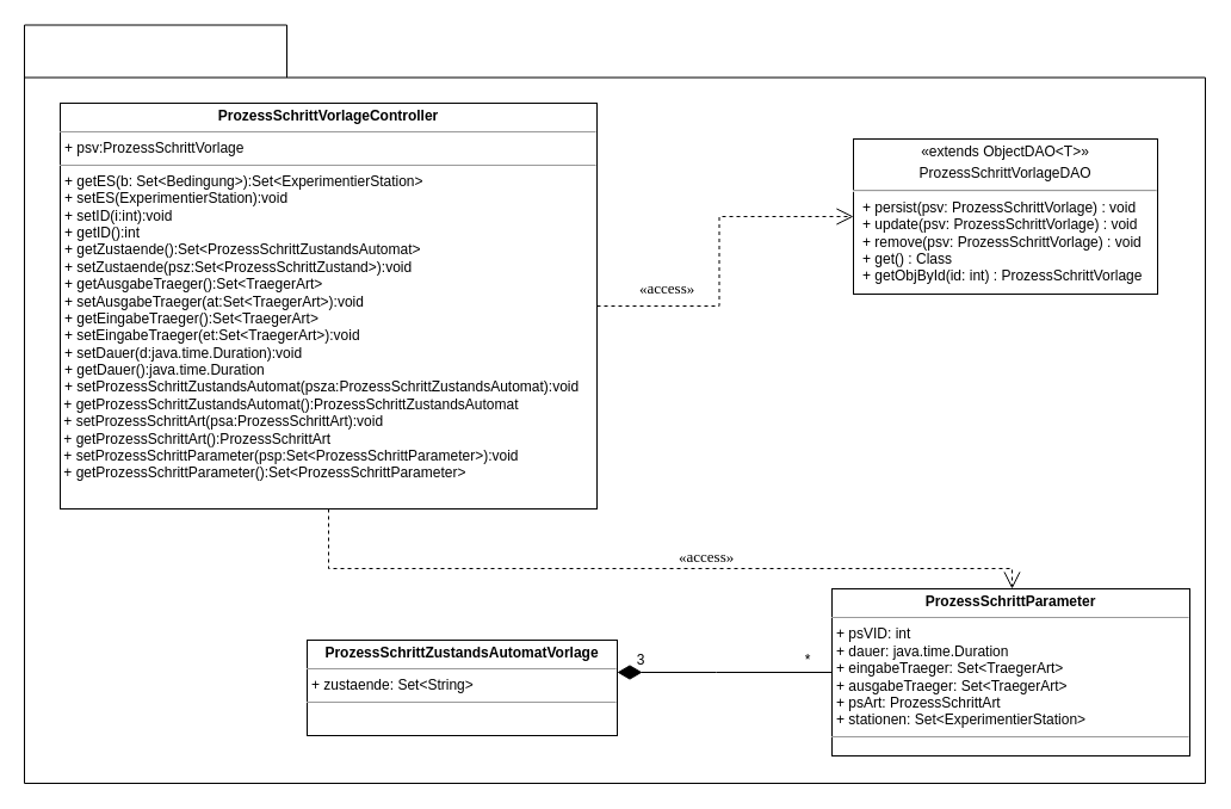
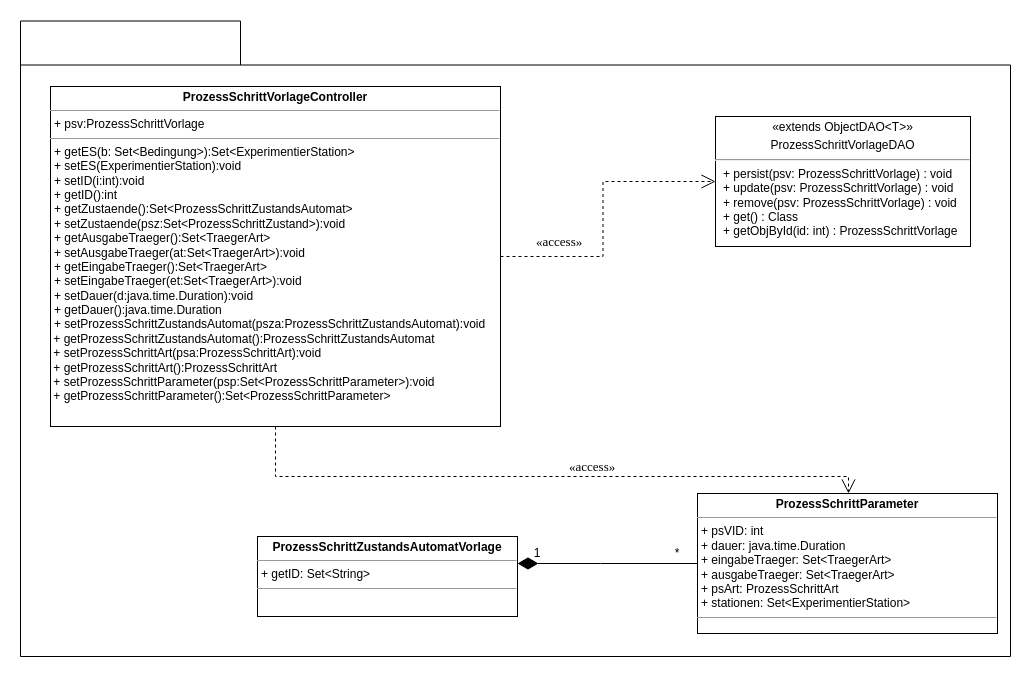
- <mxCell id="6" value="&lt;p style=&quot;margin: 0px ; margin-top: 4px ; text-align: center&quot;&gt;&lt;b&gt;ProzessSchrittZustandsAutomatVorlage&lt;/b&gt;&lt;br&gt;&lt;/p&gt;&lt;hr size=&quot;1&quot;&gt;&lt;p style=&quot;margin: 0px ; margin-left: 4px&quot;&gt;+ zustaende: Set&amp;lt;String&amp;gt;&lt;br&gt;&lt;/p&gt;&lt;hr size=&quot;1&quot;&gt;&lt;p style=&quot;margin: 0px ; margin-left: 4px&quot;&gt;&lt;br&gt;&lt;/p&gt;" style="verticalAlign=top;align=left;overflow=fill;fontSize=12;fontFamily=Helvetica;html=1;" vertex="1" parent="1"><mxGeometry x="257" y="536" width="260" height="80" as="geometry" /></mxCell>
+ <mxCell id="6" value="&lt;p style=&quot;margin: 0px ; margin-top: 4px ; text-align: center&quot;&gt;&lt;b&gt;ProzessSchrittZustandsAutomatVorlage&lt;/b&gt;&lt;br&gt;&lt;/p&gt;&lt;hr size=&quot;1&quot;&gt;&lt;p style=&quot;margin: 0px ; margin-left: 4px&quot;&gt;+ getID: Set&amp;lt;String&amp;gt;&lt;br&gt;&lt;/p&gt;&lt;hr size=&quot;1&quot;&gt;&lt;p style=&quot;margin: 0px ; margin-left: 4px&quot;&gt;&lt;br&gt;&lt;/p&gt;" style="verticalAlign=top;align=left;overflow=fill;fontSize=12;fontFamily=Helvetica;html=1;" vertex="1" parent="1"><mxGeometry x="257" y="536" width="260" height="80" as="geometry" /></mxCell>
- <mxCell id="10" value="3" style="text;html=1;strokeColor=none;fillColor=none;align=center;verticalAlign=middle;whiteSpace=wrap;rounded=0;" vertex="1" parent="1"><mxGeometry x="517" y="543" width="40" height="20" as="geometry" /></mxCell>
+ <mxCell id="10" value="1" style="text;html=1;strokeColor=none;fillColor=none;align=center;verticalAlign=middle;whiteSpace=wrap;rounded=0;" vertex="1" parent="1"><mxGeometry x="517" y="543" width="40" height="20" as="geometry" /></mxCell>
